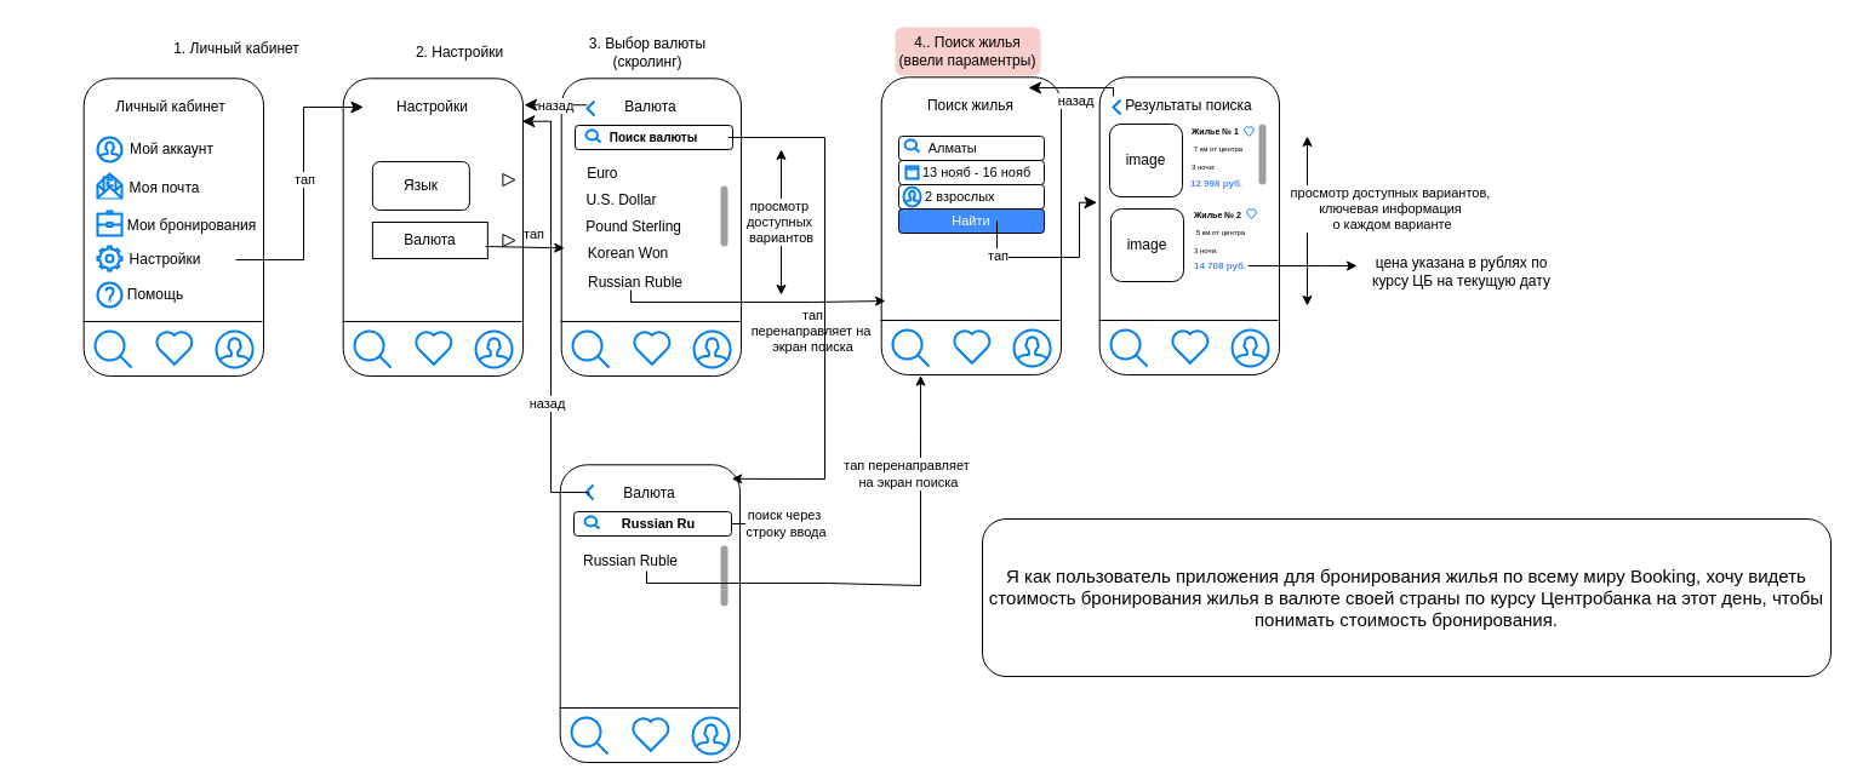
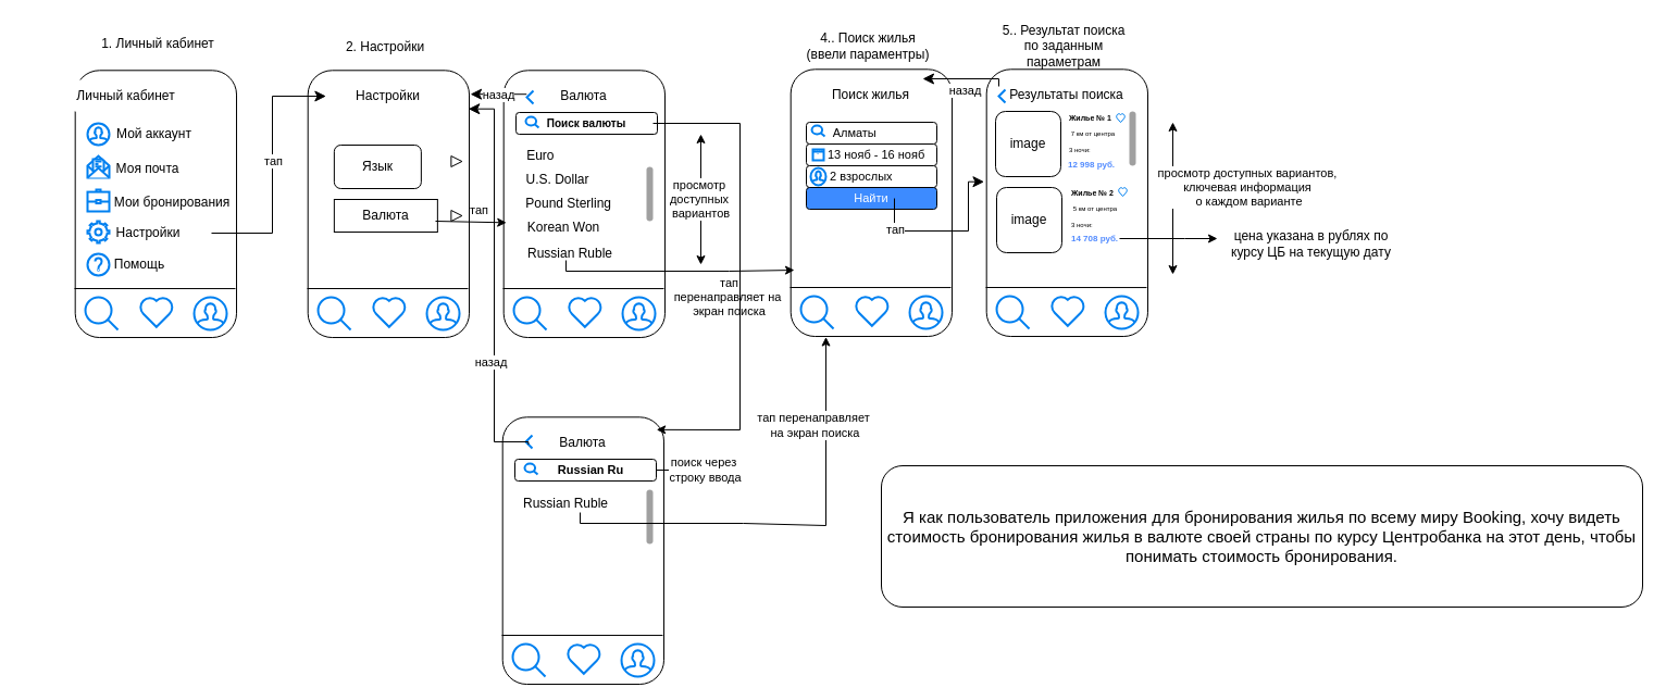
- <mxCell id="114" value="1. Личный кабинет" style="rounded=1;whiteSpace=wrap;html=1;strokeColor=none;" parent="1" vertex="1"><mxGeometry x="135" y="20" width="120" height="40" as="geometry" /></mxCell>
+ <mxCell id="114" value="1. Личный кабинет" style="rounded=1;whiteSpace=wrap;html=1;strokeColor=none;" parent="1" vertex="1"><mxGeometry x="85" y="20" width="120" height="40" as="geometry" /></mxCell>
- <mxCell id="76" value="4.. Поиск жилья (ввели параментры)" style="rounded=1;whiteSpace=wrap;html=1;strokeColor=none;fillColor=#f8cecc;" parent="1" vertex="1"><mxGeometry x="738" y="22" width="120" height="40" as="geometry" /></mxCell>
+ <mxCell id="76" value="4.. Поиск жилья (ввели параментры)" style="rounded=1;whiteSpace=wrap;html=1;strokeColor=none;" parent="1" vertex="1"><mxGeometry x="738" y="22" width="120" height="40" as="geometry" /></mxCell>
+ <mxCell id="81" value="5.. Результат поиска по заданным параметрам" style="rounded=1;whiteSpace=wrap;html=1;strokeColor=none;" parent="1" vertex="1"><mxGeometry x="918" y="22" width="120" height="40" as="geometry" /></mxCell>
- <mxCell id="56" value="2. Настройки" style="rounded=1;whiteSpace=wrap;html=1;strokeColor=none;" parent="1" vertex="1"><mxGeometry x="319" y="23" width="120" height="40" as="geometry" /></mxCell>
+ <mxCell id="56" value="2. Настройки" style="rounded=1;whiteSpace=wrap;html=1;strokeColor=none;" parent="1" vertex="1"><mxGeometry x="294" y="23" width="120" height="40" as="geometry" /></mxCell>
- <mxCell id="71" value="3. Выбор валюты (скролинг)" style="rounded=1;whiteSpace=wrap;html=1;strokeColor=none;" parent="1" vertex="1"><mxGeometry x="474" y="23" width="120" height="40" as="geometry" /></mxCell>
- <mxCell id="97" value="Личный кабинет" style="rounded=1;whiteSpace=wrap;html=1;arcSize=50;fillColor=default;strokeColor=none;" parent="1" vertex="1"><mxGeometry x="83.36" y="73" width="115" height="30" as="geometry" /></mxCell>
+ <mxCell id="97" value="Личный кабинет" style="rounded=1;whiteSpace=wrap;html=1;arcSize=50;fillColor=default;strokeColor=none;" parent="1" vertex="1"><mxGeometry x="58.36" y="73" width="115" height="30" as="geometry" /></mxCell>
